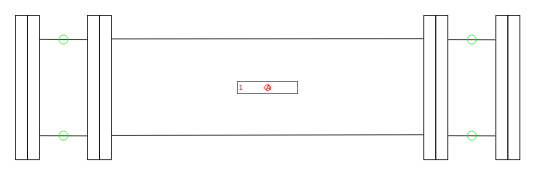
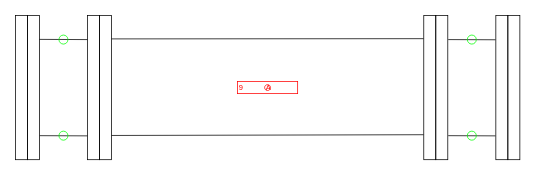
- <mxCell id="2" value="1&amp;nbsp; &amp;nbsp; &amp;nbsp; &amp;nbsp; &amp;nbsp; &amp;nbsp;A" style="rounded=0;whiteSpace=wrap;html=1;fillColor=none;strokeColor=#FF0000;fontColor=#FF0000;fontSize=10;align=left;noLabel=0;" parent="1" vertex="1"><mxGeometry x="316" y="108" width="80" height="16" as="geometry" /></mxCell>
+ <mxCell id="2" value="9&amp;nbsp; &amp;nbsp; &amp;nbsp; &amp;nbsp; &amp;nbsp; &amp;nbsp;A" style="rounded=0;whiteSpace=wrap;html=1;fillColor=none;strokeColor=#FF0000;fontColor=#FF0000;fontSize=10;align=left;noLabel=0;" parent="1" vertex="1"><mxGeometry x="316" y="108" width="80" height="16" as="geometry" /></mxCell>
